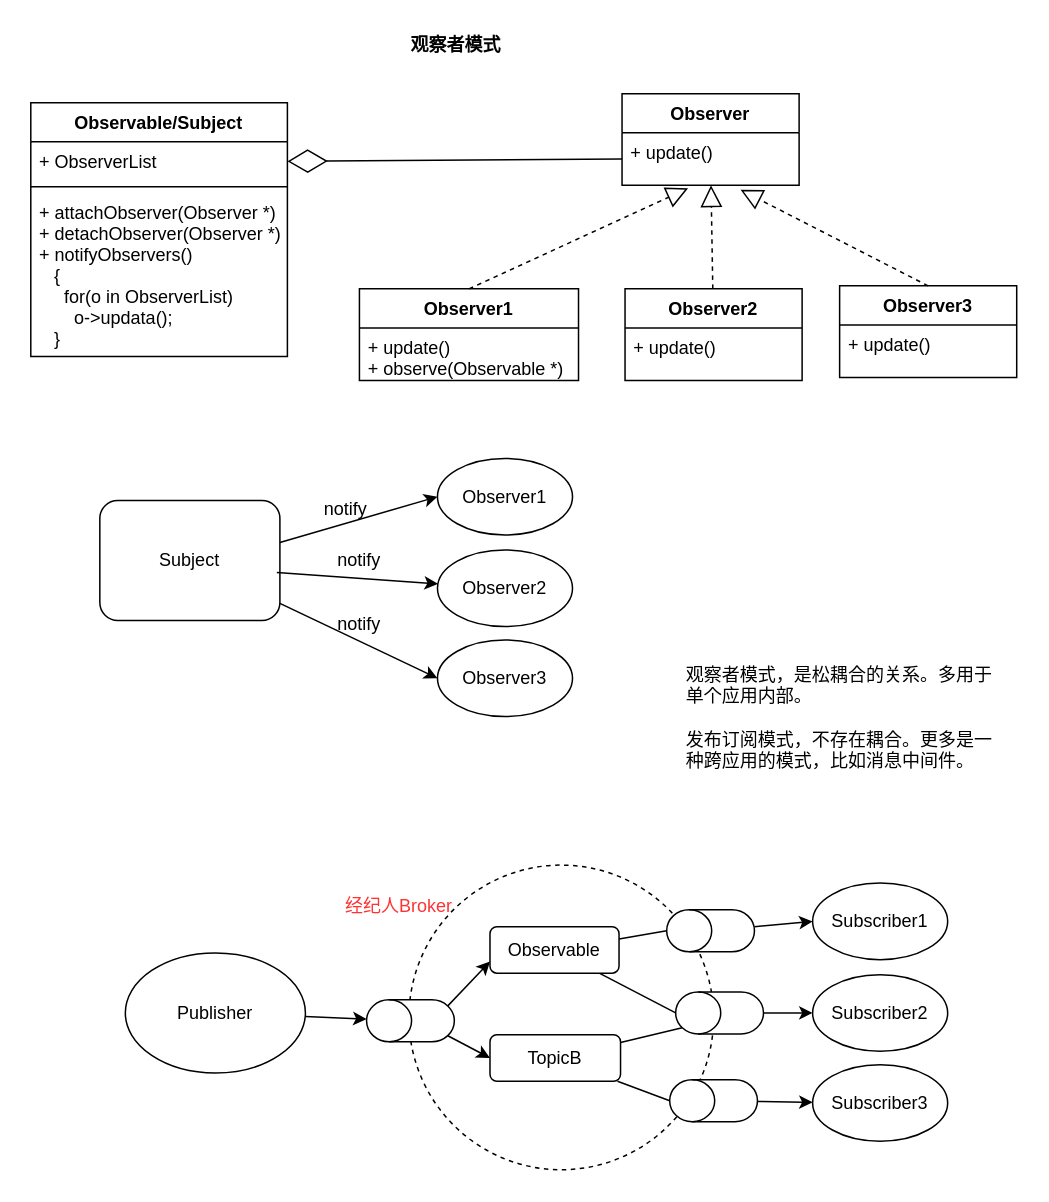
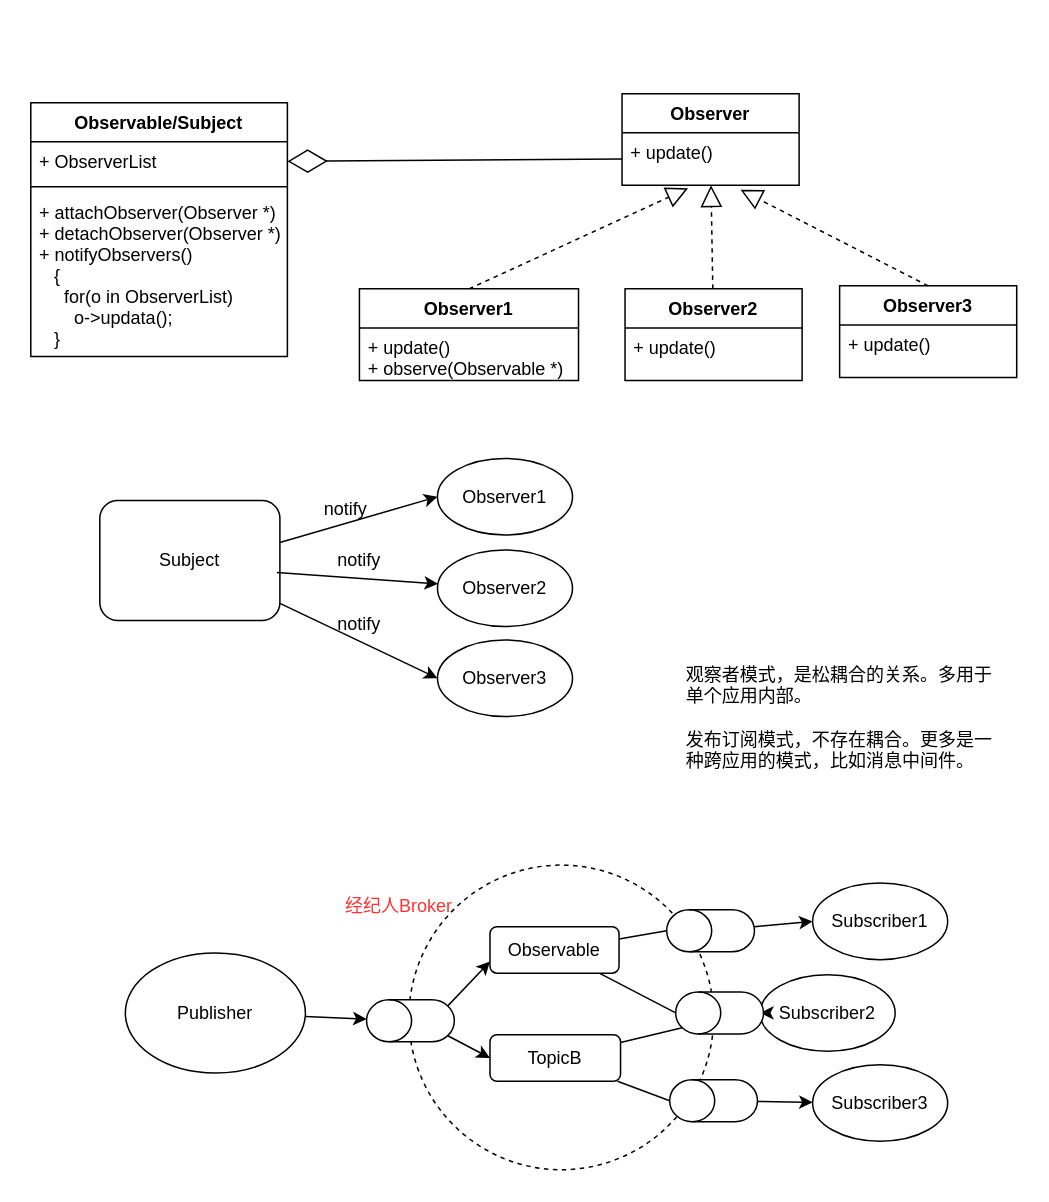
- <mxCell id="2" value="&lt;b&gt;观察者模式&lt;/b&gt;" style="text;html=1;align=center;verticalAlign=middle;resizable=0;points=[];autosize=1;" vertex="1" parent="1"><mxGeometry x="263" y="20" width="80" height="20" as="geometry" /></mxCell>
- <mxCell id="32" value="Subscriber2" style="ellipse;whiteSpace=wrap;html=1;" vertex="1" parent="1"><mxGeometry x="541" y="649" width="90" height="51" as="geometry" /></mxCell>
+ <mxCell id="32" value="Subscriber2" style="ellipse;whiteSpace=wrap;html=1;" vertex="1" parent="1"><mxGeometry x="506" y="649" width="90" height="51" as="geometry" /></mxCell>
